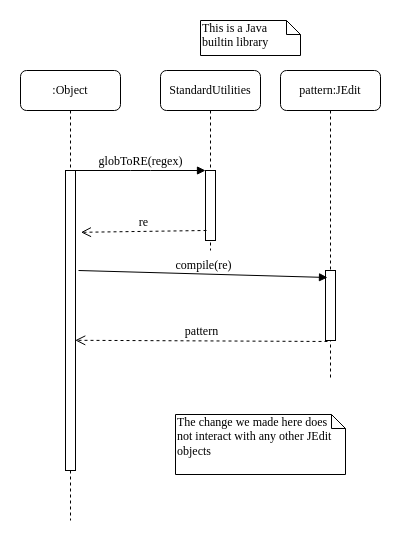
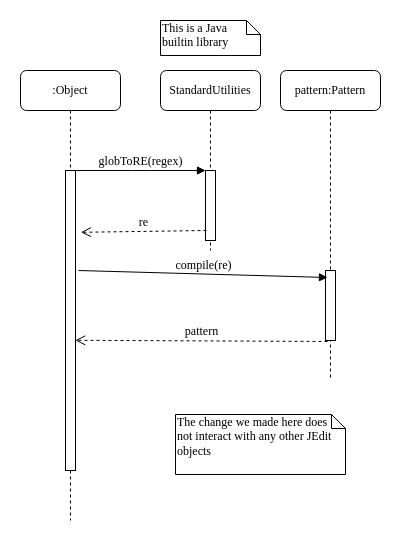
- <mxCell id="8" value="This is a Java builtin library" style="shape=note;whiteSpace=wrap;html=1;size=14;verticalAlign=top;align=left;spacingTop=-6;rounded=0;shadow=0;comic=0;labelBackgroundColor=none;strokeColor=#000000;strokeWidth=1;fillColor=#FFFFFF;fontFamily=Verdana;fontSize=12;fontColor=#000000;" parent="1" vertex="1"><mxGeometry x="200" y="20" width="100" height="35" as="geometry" /></mxCell>
+ <mxCell id="8" value="This is a Java builtin library" style="shape=note;whiteSpace=wrap;html=1;size=14;verticalAlign=top;align=left;spacingTop=-6;rounded=0;shadow=0;comic=0;labelBackgroundColor=none;strokeColor=#000000;strokeWidth=1;fillColor=#FFFFFF;fontFamily=Verdana;fontSize=12;fontColor=#000000;" parent="1" vertex="1"><mxGeometry x="160" y="20" width="100" height="35" as="geometry" /></mxCell>
- <mxCell id="9" value="pattern:JEdit" style="shape=umlLifeline;perimeter=lifelinePerimeter;whiteSpace=wrap;html=1;container=1;collapsible=0;recursiveResize=0;outlineConnect=0;rounded=1;shadow=0;comic=0;labelBackgroundColor=none;strokeColor=#000000;strokeWidth=1;fillColor=#FFFFFF;fontFamily=Verdana;fontSize=12;fontColor=#000000;align=center;" vertex="1" parent="1"><mxGeometry x="280" y="70" width="100" height="310" as="geometry" /></mxCell>
+ <mxCell id="9" value="pattern:Pattern" style="shape=umlLifeline;perimeter=lifelinePerimeter;whiteSpace=wrap;html=1;container=1;collapsible=0;recursiveResize=0;outlineConnect=0;rounded=1;shadow=0;comic=0;labelBackgroundColor=none;strokeColor=#000000;strokeWidth=1;fillColor=#FFFFFF;fontFamily=Verdana;fontSize=12;fontColor=#000000;align=center;" vertex="1" parent="1"><mxGeometry x="280" y="70" width="100" height="310" as="geometry" /></mxCell>
